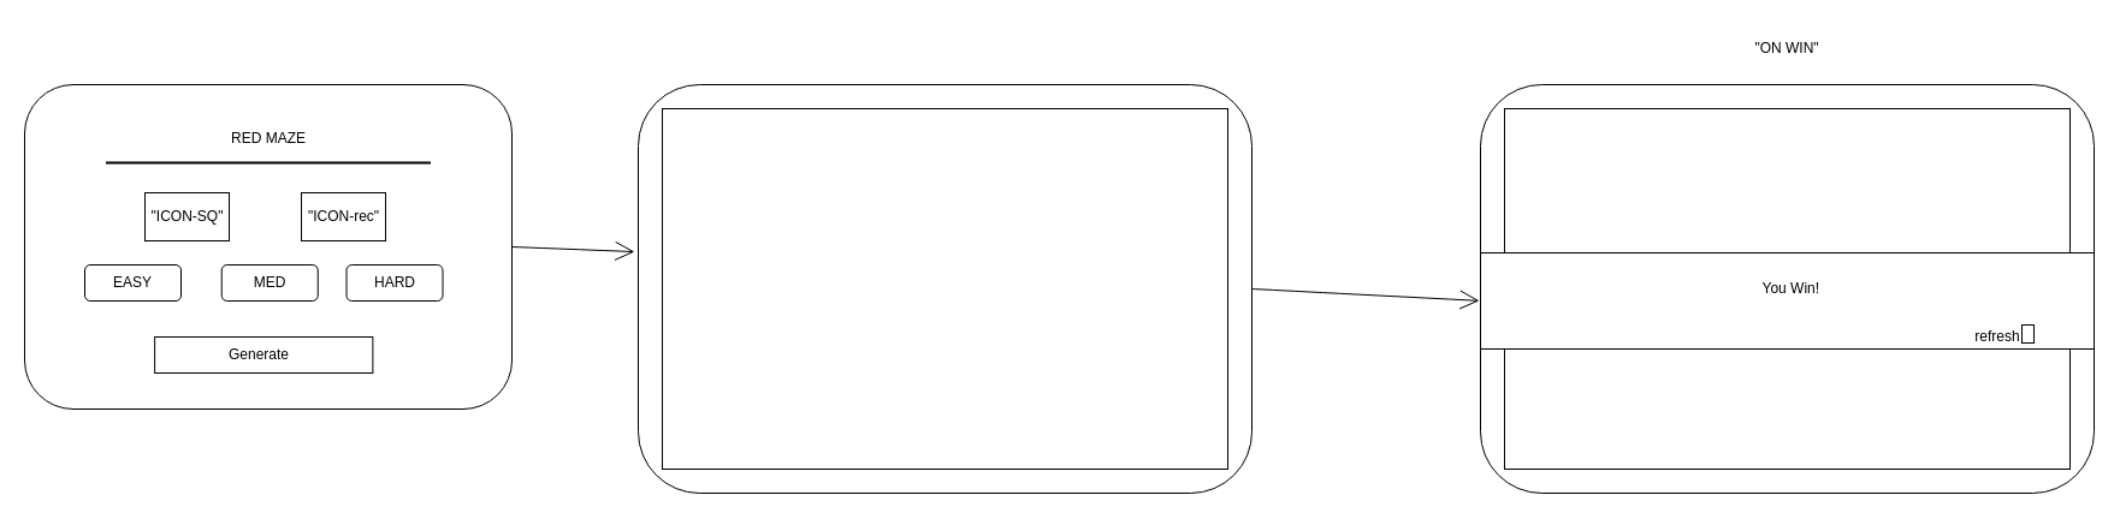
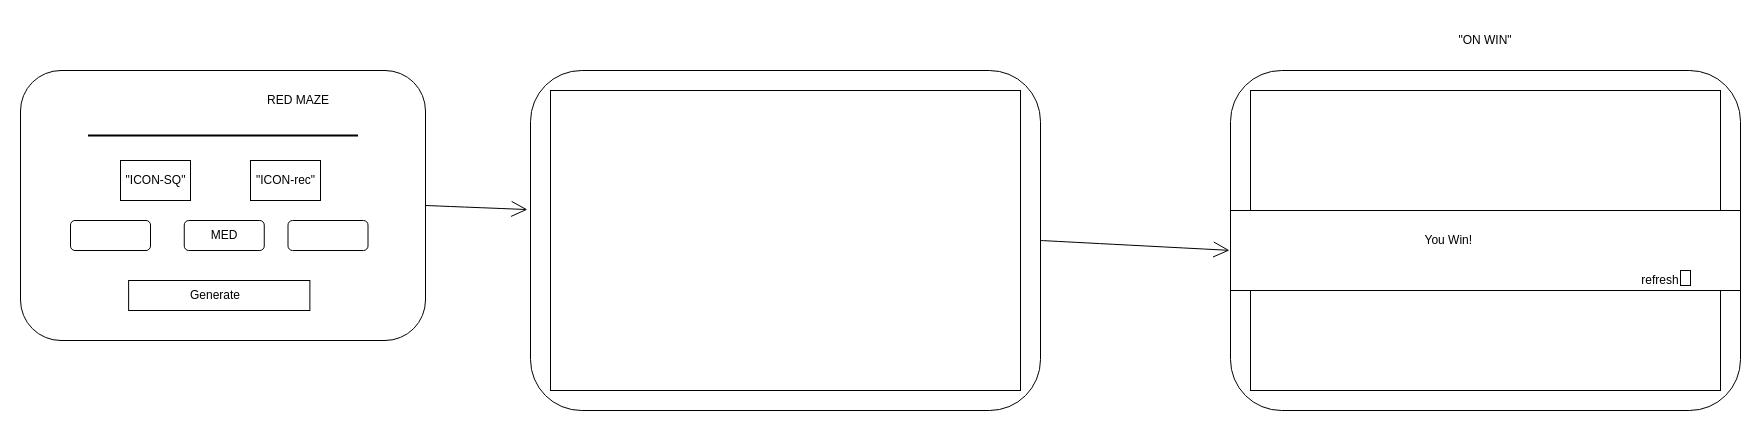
- <mxCell id="6" value="RED MAZE" style="text;html=1;strokeColor=none;fillColor=none;align=center;verticalAlign=middle;whiteSpace=wrap;rounded=0;" parent="2" vertex="1"><mxGeometry x="102.5" y="30" width="200" height="30" as="geometry" /></mxCell>
+ <mxCell id="6" value="RED MAZE" style="text;html=1;strokeColor=none;fillColor=none;align=center;verticalAlign=middle;whiteSpace=wrap;rounded=0;" parent="2" vertex="1"><mxGeometry x="177.5" y="15" width="200" height="30" as="geometry" /></mxCell>
- <mxCell id="15" value="EASY" style="text;html=1;strokeColor=none;fillColor=none;align=center;verticalAlign=middle;whiteSpace=wrap;rounded=0;" parent="11" vertex="1"><mxGeometry x="10" width="60" height="30" as="geometry" /></mxCell>
- <mxCell id="17" value="HARD" style="text;html=1;strokeColor=none;fillColor=none;align=center;verticalAlign=middle;whiteSpace=wrap;rounded=0;" parent="11" vertex="1"><mxGeometry x="227.5" width="60" height="30" as="geometry" /></mxCell>
- <mxCell id="28" value="You Win!&amp;nbsp;" style="text;strokeColor=none;fillColor=none;html=1;align=center;verticalAlign=middle;whiteSpace=wrap;rounded=0;sketch=0;hachureGap=4;" vertex="1" parent="1"><mxGeometry x="1430" y="225" width="120" height="30" as="geometry" /></mxCell>
+ <mxCell id="28" value="You Win!&amp;nbsp;" style="text;strokeColor=none;fillColor=none;html=1;align=center;verticalAlign=middle;whiteSpace=wrap;rounded=0;sketch=0;hachureGap=4;" vertex="1" parent="1"><mxGeometry x="1390" y="225" width="120" height="30" as="geometry" /></mxCell>
